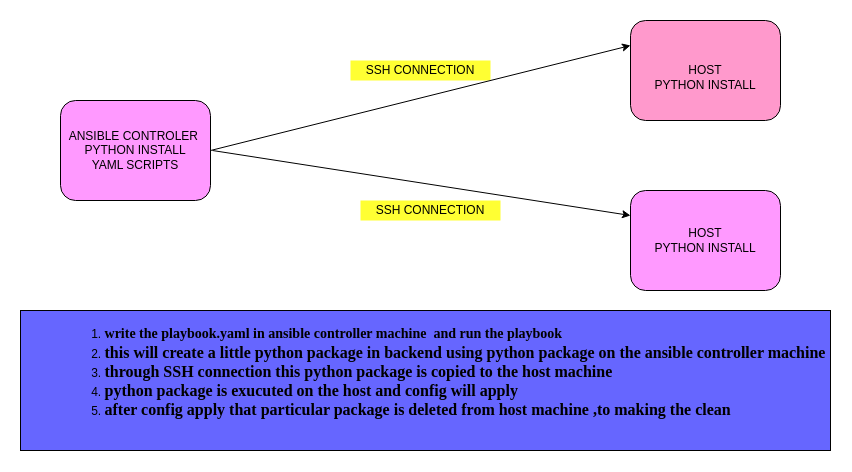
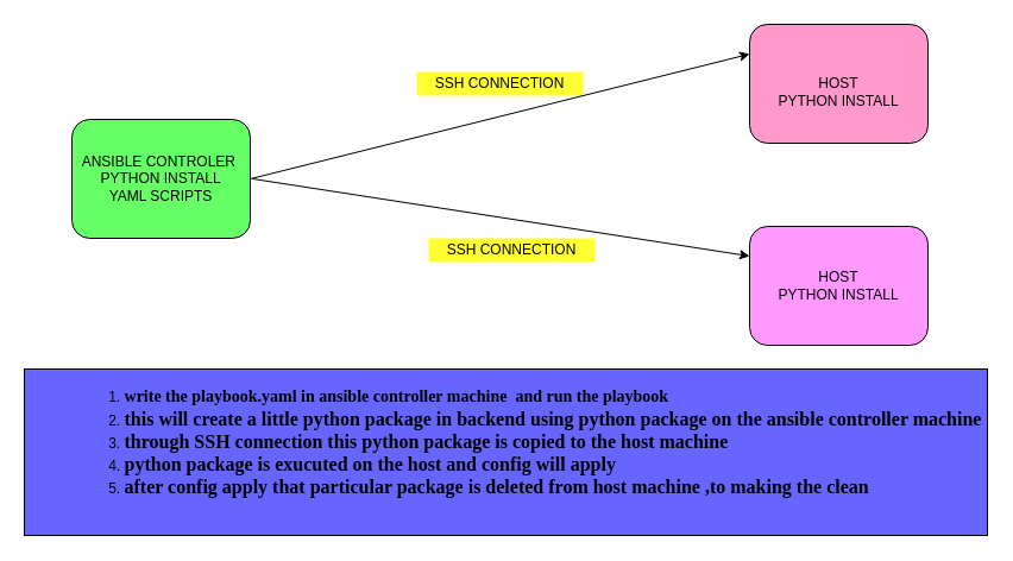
- <mxCell id="2" value="ANSIBLE CONTROLER&amp;nbsp;&lt;br&gt;PYTHON INSTALL&lt;br&gt;YAML SCRIPTS" style="rounded=1;whiteSpace=wrap;html=1;fillColor=#ff99ff;" vertex="1" parent="1"><mxGeometry x="60" y="100" width="150" height="100" as="geometry" /></mxCell>
+ <mxCell id="2" value="ANSIBLE CONTROLER&amp;nbsp;&lt;br&gt;PYTHON INSTALL&lt;br&gt;YAML SCRIPTS" style="rounded=1;whiteSpace=wrap;html=1;fillColor=#66FF66;" vertex="1" parent="1"><mxGeometry x="60" y="100" width="150" height="100" as="geometry" /></mxCell>
